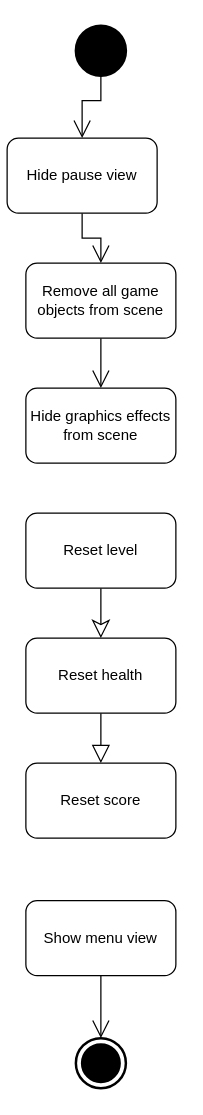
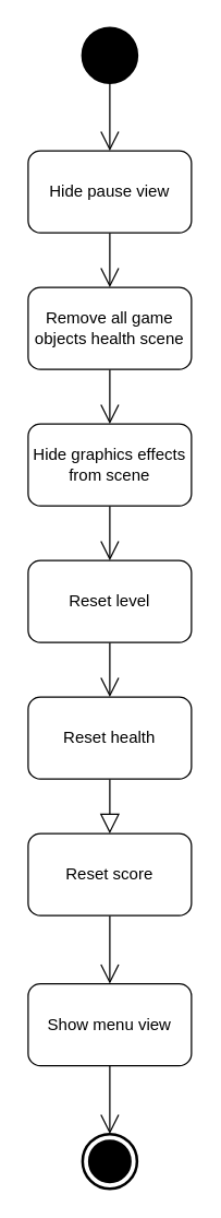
- <mxCell id="5" value="Hide pause view" style="shape=rect;html=1;rounded=1;whiteSpace=wrap;align=center;" parent="1" vertex="1"><mxGeometry x="5" y="110" width="120" height="60" as="geometry" /></mxCell>
+ <mxCell id="5" value="Hide pause view" style="shape=rect;html=1;rounded=1;whiteSpace=wrap;align=center;" parent="1" vertex="1"><mxGeometry x="20" y="110" width="120" height="60" as="geometry" /></mxCell>
- <mxCell id="7" value="Remove all game objects from scene" style="shape=rect;html=1;rounded=1;whiteSpace=wrap;align=center;" parent="1" vertex="1"><mxGeometry x="20" y="210" width="120" height="60" as="geometry" /></mxCell>
+ <mxCell id="7" value="Remove all game objects health scene" style="shape=rect;html=1;rounded=1;whiteSpace=wrap;align=center;" parent="1" vertex="1"><mxGeometry x="20" y="210" width="120" height="60" as="geometry" /></mxCell>
+ <mxCell id="8" style="edgeStyle=orthogonalEdgeStyle;rounded=0;orthogonalLoop=1;jettySize=auto;html=1;entryX=0.5;entryY=0;entryDx=0;entryDy=0;endArrow=open;endFill=0;endSize=12;" parent="1" source="9" target="11" edge="1"><mxGeometry relative="1" as="geometry" /></mxCell>
- <mxCell id="10" style="edgeStyle=orthogonalEdgeStyle;rounded=0;orthogonalLoop=1;jettySize=auto;html=1;entryX=0.5;entryY=0;entryDx=0;entryDy=0;endArrow=classic;endFill=0;endSize=12;" parent="1" source="11" target="16" edge="1"><mxGeometry relative="1" as="geometry" /></mxCell>
+ <mxCell id="10" style="edgeStyle=orthogonalEdgeStyle;rounded=0;orthogonalLoop=1;jettySize=auto;html=1;entryX=0.5;entryY=0;entryDx=0;entryDy=0;endArrow=open;endFill=0;endSize=12;" parent="1" source="11" target="16" edge="1"><mxGeometry relative="1" as="geometry" /></mxCell>
+ <mxCell id="17" style="edgeStyle=orthogonalEdgeStyle;rounded=0;orthogonalLoop=1;jettySize=auto;html=1;entryX=0.5;entryY=0;entryDx=0;entryDy=0;endArrow=open;endFill=0;endSize=12;" parent="1" source="18" target="13" edge="1"><mxGeometry relative="1" as="geometry" /></mxCell>
